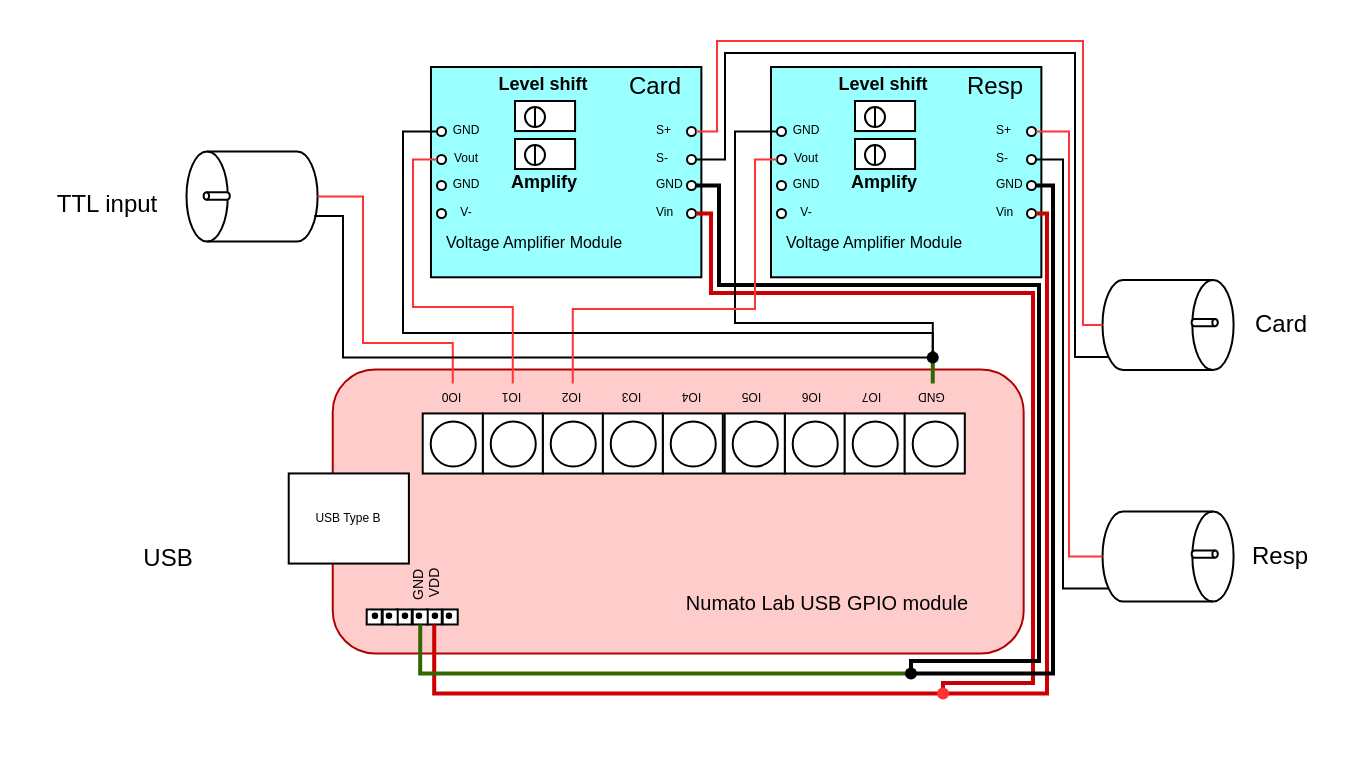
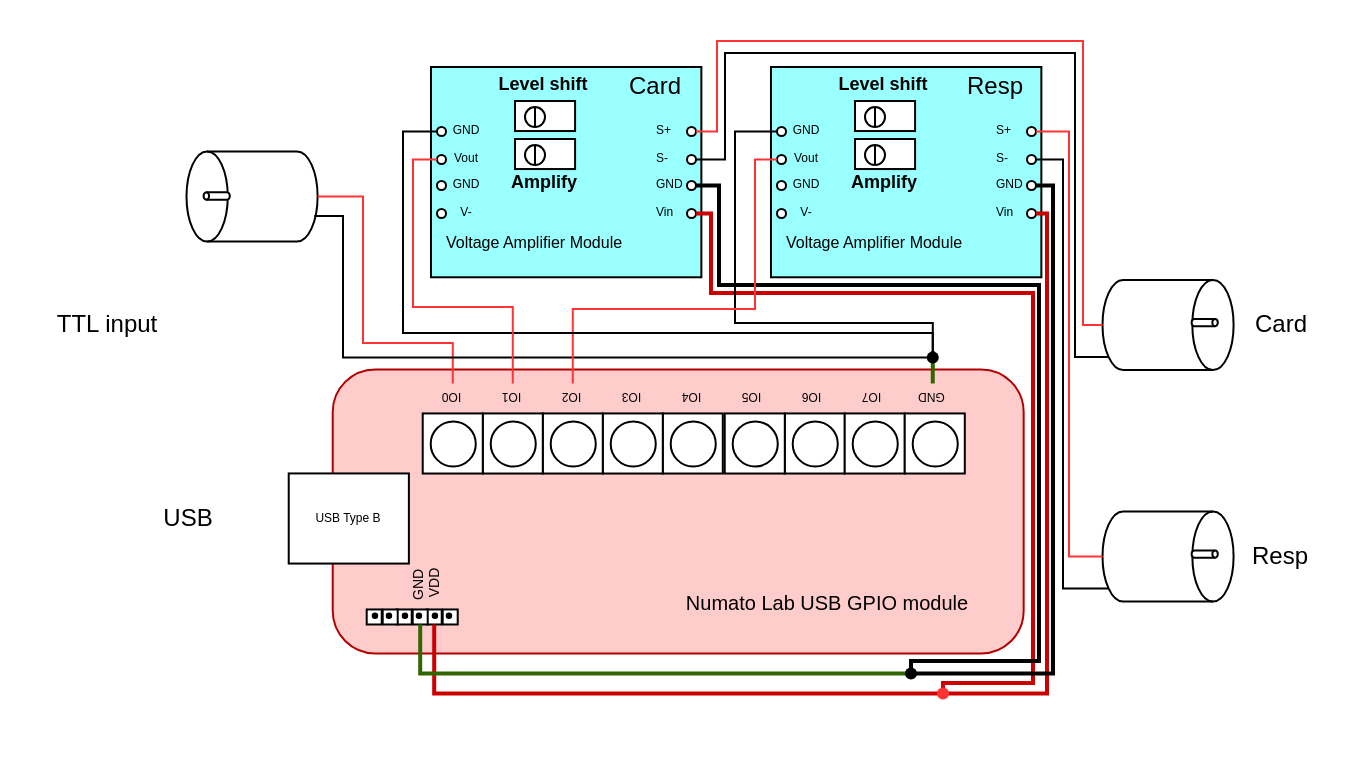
- <mxCell id="134" value="TTL input" style="text;html=1;strokeColor=none;fillColor=none;align=center;verticalAlign=middle;whiteSpace=wrap;rounded=0;" parent="1" vertex="1"><mxGeometry x="20" y="79" width="67.12" height="45.06" as="geometry" /></mxCell>
+ <mxCell id="134" value="TTL input" style="text;html=1;strokeColor=none;fillColor=none;align=center;verticalAlign=middle;whiteSpace=wrap;rounded=0;" parent="1" vertex="1"><mxGeometry x="20" y="139" width="67.12" height="45.06" as="geometry" /></mxCell>
- <mxCell id="150" value="USB" style="text;html=1;strokeColor=none;fillColor=none;align=center;verticalAlign=middle;whiteSpace=wrap;rounded=0;" parent="1" vertex="1"><mxGeometry x="39.326" y="255.999" width="90.124" height="45.062" as="geometry" /></mxCell>
+ <mxCell id="150" value="USB" style="text;html=1;strokeColor=none;fillColor=none;align=center;verticalAlign=middle;whiteSpace=wrap;rounded=0;" parent="1" vertex="1"><mxGeometry x="49.326" y="235.999" width="90.124" height="45.062" as="geometry" /></mxCell>
